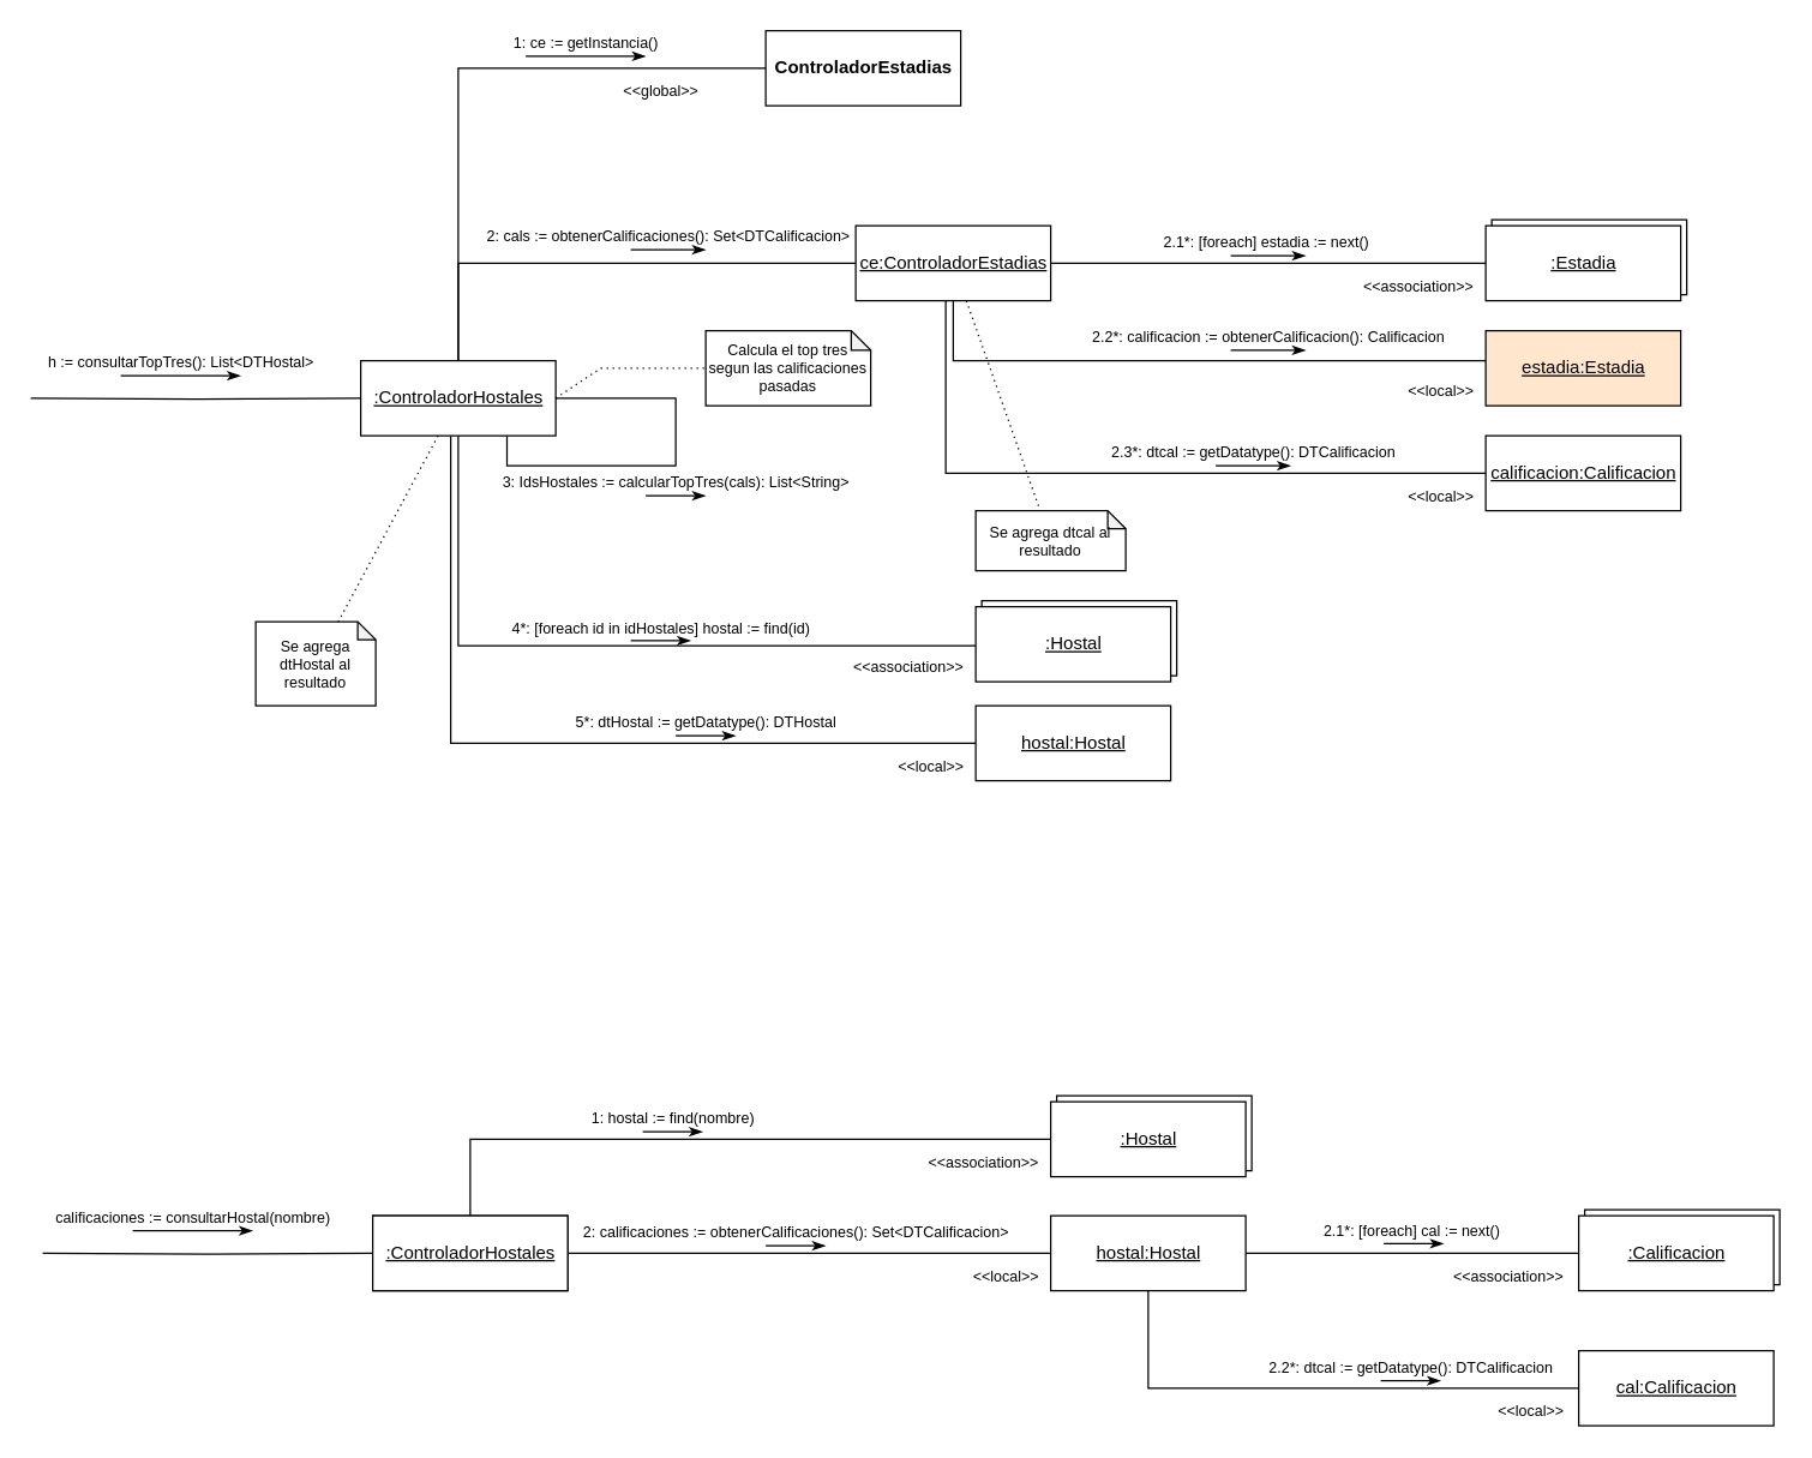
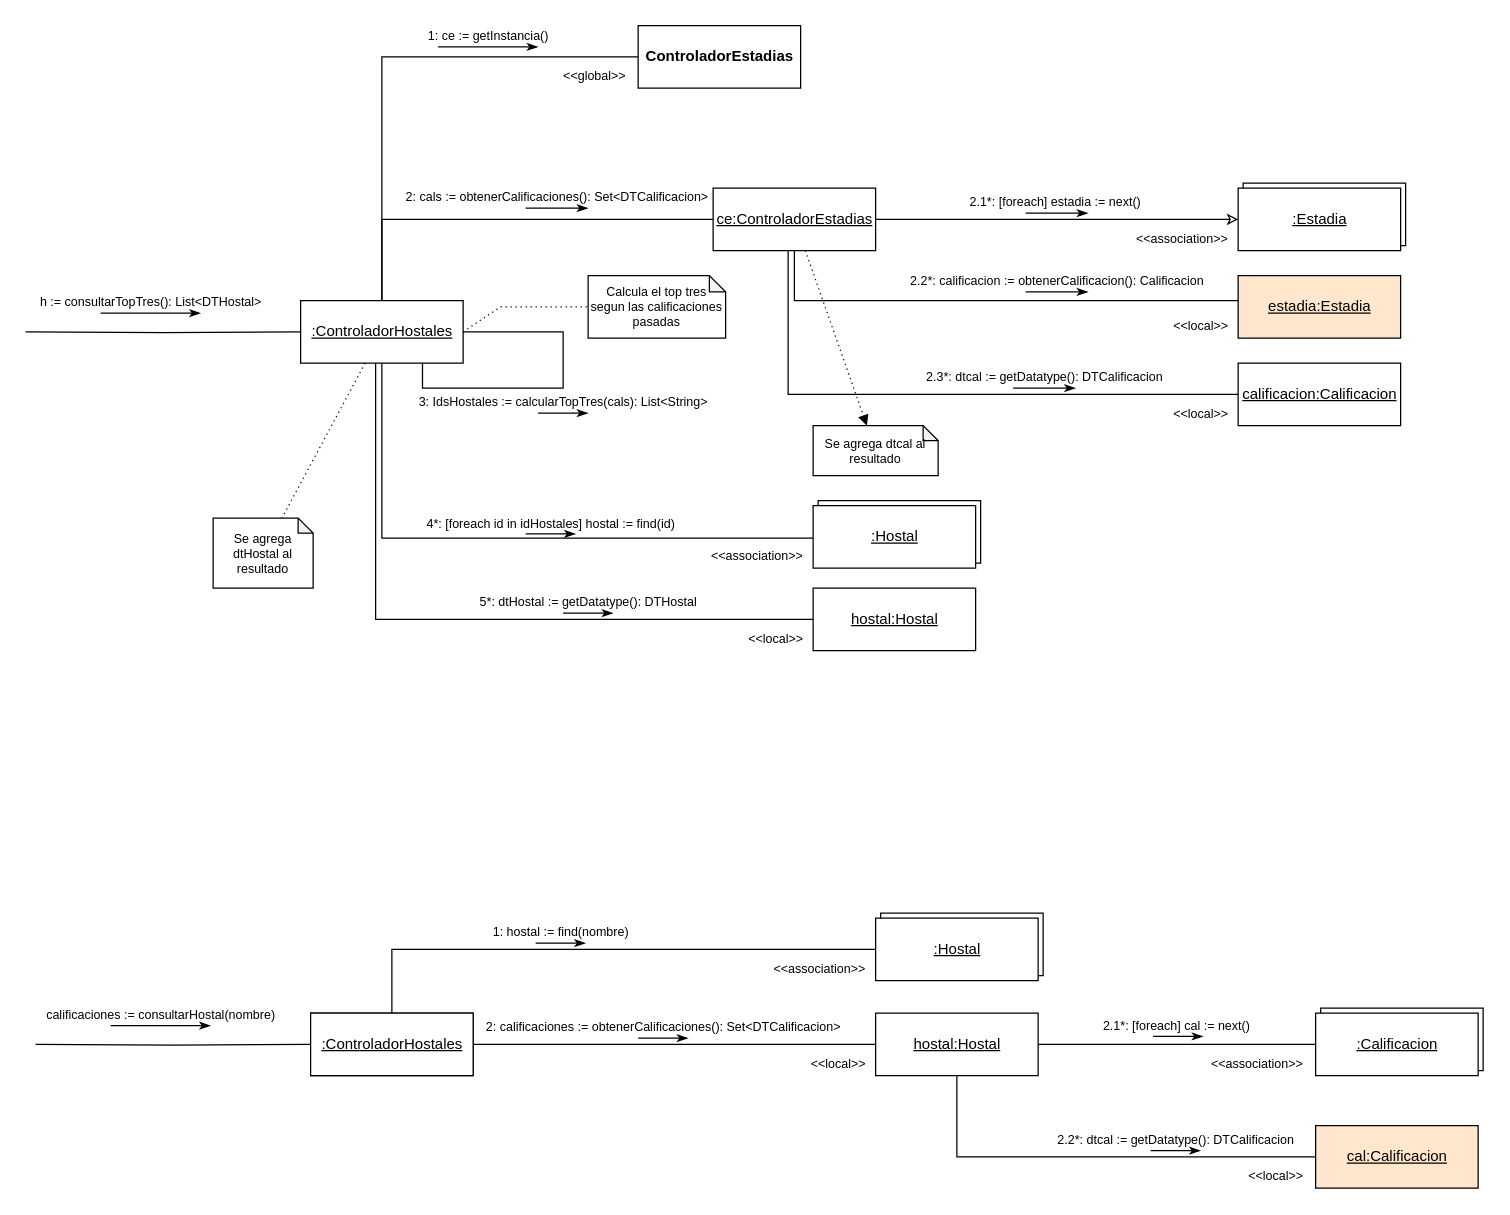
- <mxCell id="20" value="&amp;lt;&amp;lt;global&amp;gt;&amp;gt;" style="text;html=1;align=center;verticalAlign=middle;resizable=0;points=[];autosize=1;strokeColor=none;fillColor=none;fontSize=10;" parent="1" vertex="1"><mxGeometry x="405" y="50" width="70" height="20" as="geometry" /></mxCell>
+ <mxCell id="20" value="&amp;lt;&amp;lt;global&amp;gt;&amp;gt;" style="text;html=1;align=center;verticalAlign=middle;resizable=0;points=[];autosize=1;strokeColor=none;fillColor=none;fontSize=10;" parent="1" vertex="1"><mxGeometry x="440" y="50" width="70" height="20" as="geometry" /></mxCell>
- <mxCell id="11" style="edgeStyle=orthogonalEdgeStyle;rounded=0;orthogonalLoop=1;jettySize=auto;html=1;endArrow=none;endFill=0;" parent="1" source="14" target="39" edge="1"><mxGeometry relative="1" as="geometry"><mxPoint x="880" y="175" as="targetPoint" /></mxGeometry></mxCell>
+ <mxCell id="11" style="edgeStyle=orthogonalEdgeStyle;rounded=0;orthogonalLoop=1;jettySize=auto;html=1;endArrow=classic;endFill=0;" parent="1" source="14" target="39" edge="1"><mxGeometry relative="1" as="geometry"><mxPoint x="880" y="175" as="targetPoint" /></mxGeometry></mxCell>
- <mxCell id="36" value="" style="endArrow=none;dashed=1;html=1;dashPattern=1 3;strokeWidth=1;rounded=0;" parent="1" source="14" target="35" edge="1"><mxGeometry width="50" height="50" relative="1" as="geometry"><mxPoint x="704" y="158.645" as="sourcePoint" /><mxPoint x="776.66" y="154" as="targetPoint" /></mxGeometry></mxCell>
+ <mxCell id="36" value="" style="endArrow=block;dashed=1;html=1;dashPattern=1 3;strokeWidth=1;rounded=0;" parent="1" source="14" target="35" edge="1"><mxGeometry width="50" height="50" relative="1" as="geometry"><mxPoint x="704" y="158.645" as="sourcePoint" /><mxPoint x="776.66" y="154" as="targetPoint" /></mxGeometry></mxCell>
- <mxCell id="54" value="cal:Calificacion" style="html=1;fontStyle=4" parent="1" vertex="1"><mxGeometry x="1052" y="900" width="130" height="50" as="geometry" /></mxCell>
+ <mxCell id="54" value="cal:Calificacion" style="html=1;fontStyle=4;fillColor=#ffe6cc;" parent="1" vertex="1"><mxGeometry x="1052" y="900" width="130" height="50" as="geometry" /></mxCell>
